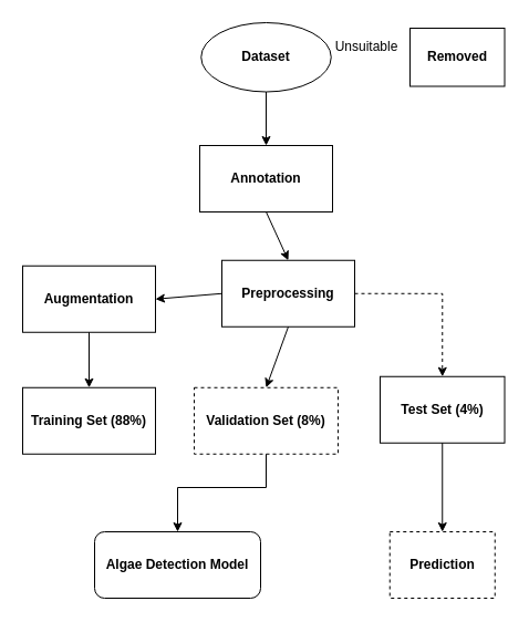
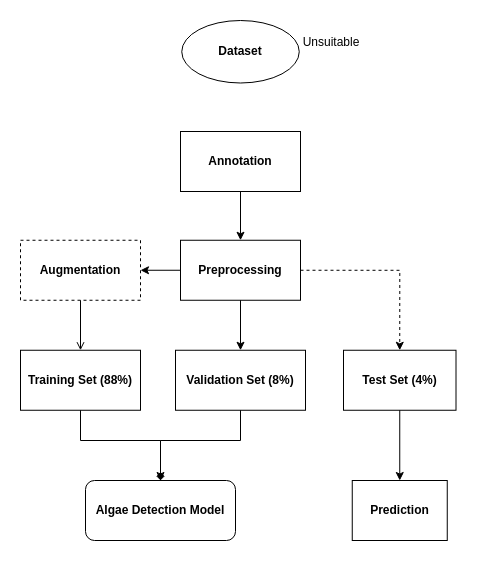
- <mxCell id="4" value="&lt;b&gt;Removed&lt;/b&gt;" style="rounded=0;whiteSpace=wrap;html=1;" vertex="1" parent="1"><mxGeometry x="370" y="25" width="85.5" height="52.5" as="geometry" /></mxCell>
- <mxCell id="10" value="" style="endArrow=classic;html=1;rounded=0;exitX=0.5;exitY=1;exitDx=0;exitDy=0;entryX=0.5;entryY=0;entryDx=0;entryDy=0;" edge="1" parent="1" source="2" target="3"><mxGeometry width="50" height="50" relative="1" as="geometry"><mxPoint x="315" y="101.25" as="sourcePoint" /><mxPoint x="365" y="51.25" as="targetPoint" /></mxGeometry></mxCell>
- <mxCell id="14" value="&lt;b&gt;Preprocessing&lt;/b&gt;" style="rounded=0;whiteSpace=wrap;html=1;" vertex="1" parent="1"><mxGeometry x="200" y="234.75" width="120" height="60" as="geometry" /></mxCell>
+ <mxCell id="14" value="&lt;b&gt;Preprocessing&lt;/b&gt;" style="rounded=0;whiteSpace=wrap;html=1;" vertex="1" parent="1"><mxGeometry x="180" y="239.75" width="120" height="60" as="geometry" /></mxCell>
- <mxCell id="13" value="&lt;b&gt;Augmentation&lt;/b&gt;" style="rounded=0;whiteSpace=wrap;html=1;" vertex="1" parent="1"><mxGeometry x="20" y="239.75" width="120" height="60" as="geometry" /></mxCell>
+ <mxCell id="13" value="&lt;b&gt;Augmentation&lt;/b&gt;" style="rounded=0;whiteSpace=wrap;html=1;dashed=1;" vertex="1" parent="1"><mxGeometry x="20" y="239.75" width="120" height="60" as="geometry" /></mxCell>
- <mxCell id="19" value="" style="endArrow=classic;html=1;rounded=0;exitX=0.5;exitY=1;exitDx=0;exitDy=0;entryX=0.5;entryY=0;entryDx=0;entryDy=0;" edge="1" parent="1" source="13" target="5"><mxGeometry width="50" height="50" relative="1" as="geometry"><mxPoint x="120" y="399.75" as="sourcePoint" /><mxPoint x="170" y="349.75" as="targetPoint" /></mxGeometry></mxCell>
+ <mxCell id="19" value="" style="endArrow=open;html=1;rounded=0;exitX=0.5;exitY=1;exitDx=0;exitDy=0;entryX=0.5;entryY=0;entryDx=0;entryDy=0;" edge="1" parent="1" source="13" target="5"><mxGeometry width="50" height="50" relative="1" as="geometry"><mxPoint x="120" y="399.75" as="sourcePoint" /><mxPoint x="170" y="349.75" as="targetPoint" /></mxGeometry></mxCell>
- <mxCell id="8" value="&lt;div&gt;&lt;b&gt;Test Set (4%)&lt;/b&gt;&lt;/div&gt;" style="rounded=0;whiteSpace=wrap;html=1;" vertex="1" parent="1"><mxGeometry x="343" y="339.75" width="112.5" height="60" as="geometry" /></mxCell>
+ <mxCell id="8" value="&lt;div&gt;&lt;b&gt;Test Set (4%)&lt;/b&gt;&lt;/div&gt;" style="rounded=0;whiteSpace=wrap;html=1;" vertex="1" parent="1"><mxGeometry x="343" y="349.75" width="112.5" height="60" as="geometry" /></mxCell>
- <mxCell id="6" value="&lt;div&gt;&lt;b&gt;Validation Set (8%)&lt;/b&gt;&lt;/div&gt;" style="rounded=0;whiteSpace=wrap;html=1;dashed=1;" vertex="1" parent="1"><mxGeometry x="175" y="349.75" width="130" height="60" as="geometry" /></mxCell>
+ <mxCell id="6" value="&lt;div&gt;&lt;b&gt;Validation Set (8%)&lt;/b&gt;&lt;/div&gt;" style="rounded=0;whiteSpace=wrap;html=1;" vertex="1" parent="1"><mxGeometry x="175" y="349.75" width="130" height="60" as="geometry" /></mxCell>
- <mxCell id="17" value="" style="edgeStyle=elbowEdgeStyle;elbow=vertical;endArrow=classic;html=1;curved=0;rounded=0;endSize=6;startSize=6;entryX=0.5;entryY=0;entryDx=0;entryDy=0;exitX=0.5;exitY=1;exitDx=0;exitDy=0;" edge="1" parent="1" source="6" target="7"><mxGeometry width="50" height="50" relative="1" as="geometry"><mxPoint x="280" y="659.75" as="sourcePoint" /><mxPoint x="330" y="609.75" as="targetPoint" /><Array as="points"><mxPoint x="200" y="440" /></Array></mxGeometry></mxCell>
+ <mxCell id="17" value="" style="edgeStyle=elbowEdgeStyle;elbow=vertical;endArrow=diamond;html=1;curved=0;rounded=0;endSize=6;startSize=6;entryX=0.5;entryY=0;entryDx=0;entryDy=0;exitX=0.5;exitY=1;exitDx=0;exitDy=0;" edge="1" parent="1" source="6" target="7"><mxGeometry width="50" height="50" relative="1" as="geometry"><mxPoint x="280" y="659.75" as="sourcePoint" /><mxPoint x="330" y="609.75" as="targetPoint" /><Array as="points"><mxPoint x="200" y="440" /></Array></mxGeometry></mxCell>
+ <mxCell id="18" value="" style="edgeStyle=elbowEdgeStyle;elbow=vertical;endArrow=classic;html=1;curved=0;rounded=0;endSize=6;startSize=6;exitX=0.5;exitY=1;exitDx=0;exitDy=0;entryX=0.5;entryY=0;entryDx=0;entryDy=0;" edge="1" parent="1" source="5" target="7"><mxGeometry width="50" height="50" relative="1" as="geometry"><mxPoint x="280" y="349.75" as="sourcePoint" /><mxPoint x="330" y="299.75" as="targetPoint" /><Array as="points"><mxPoint x="120" y="440" /></Array></mxGeometry></mxCell>
- <mxCell id="9" value="&lt;b&gt;Prediction&lt;/b&gt;" style="rounded=0;whiteSpace=wrap;html=1;dashed=1;" vertex="1" parent="1"><mxGeometry x="351.75" y="480" width="95" height="60" as="geometry" /></mxCell>
+ <mxCell id="9" value="&lt;b&gt;Prediction&lt;/b&gt;" style="rounded=0;whiteSpace=wrap;html=1;" vertex="1" parent="1"><mxGeometry x="351.75" y="480" width="95" height="60" as="geometry" /></mxCell>
